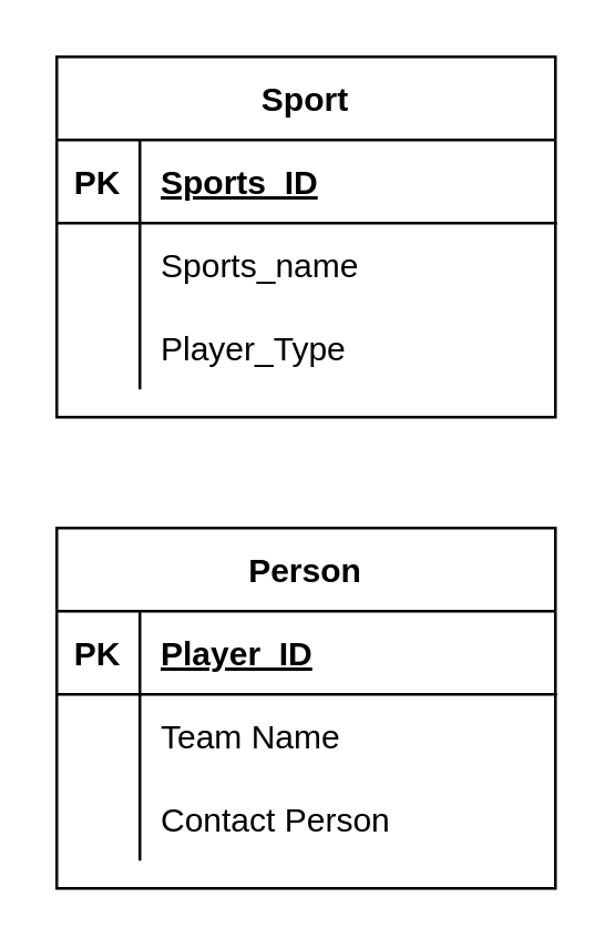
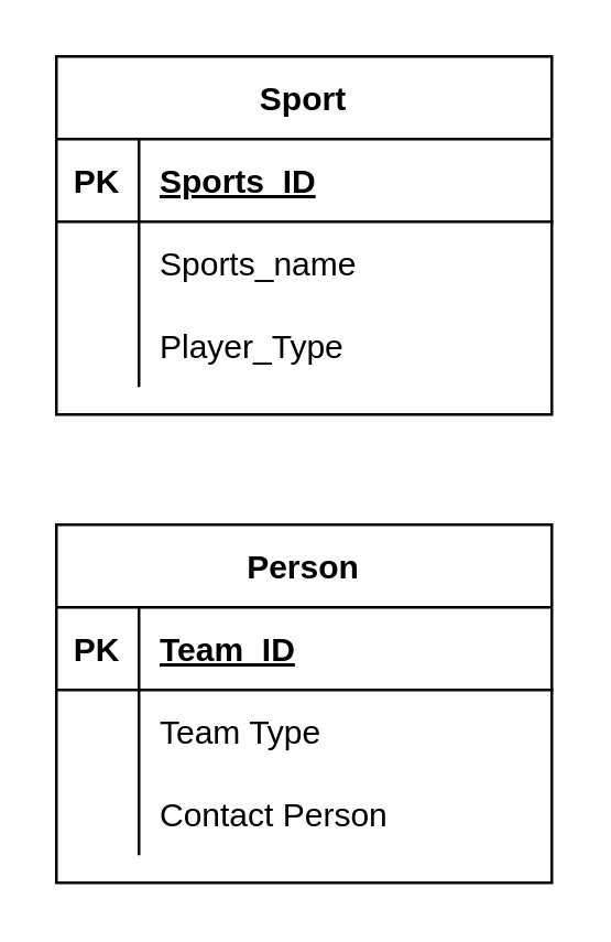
- <mxCell id="15" value="Player_ID" style="shape=partialRectangle;connectable=0;fillColor=none;top=0;left=0;bottom=0;right=0;align=left;spacingLeft=6;fontStyle=5;overflow=hidden;" vertex="1" parent="13"><mxGeometry x="30" width="150" height="30" as="geometry"><mxRectangle width="150" height="30" as="alternateBounds" /></mxGeometry></mxCell>
+ <mxCell id="15" value="Team_ID" style="shape=partialRectangle;connectable=0;fillColor=none;top=0;left=0;bottom=0;right=0;align=left;spacingLeft=6;fontStyle=5;overflow=hidden;" vertex="1" parent="13"><mxGeometry x="30" width="150" height="30" as="geometry"><mxRectangle width="150" height="30" as="alternateBounds" /></mxGeometry></mxCell>
- <mxCell id="18" value="Team Name   " style="shape=partialRectangle;connectable=0;fillColor=none;top=0;left=0;bottom=0;right=0;align=left;spacingLeft=6;overflow=hidden;" vertex="1" parent="16"><mxGeometry x="30" width="150" height="30" as="geometry"><mxRectangle width="150" height="30" as="alternateBounds" /></mxGeometry></mxCell>
+ <mxCell id="18" value="Team Type   " style="shape=partialRectangle;connectable=0;fillColor=none;top=0;left=0;bottom=0;right=0;align=left;spacingLeft=6;overflow=hidden;" vertex="1" parent="16"><mxGeometry x="30" width="150" height="30" as="geometry"><mxRectangle width="150" height="30" as="alternateBounds" /></mxGeometry></mxCell>
